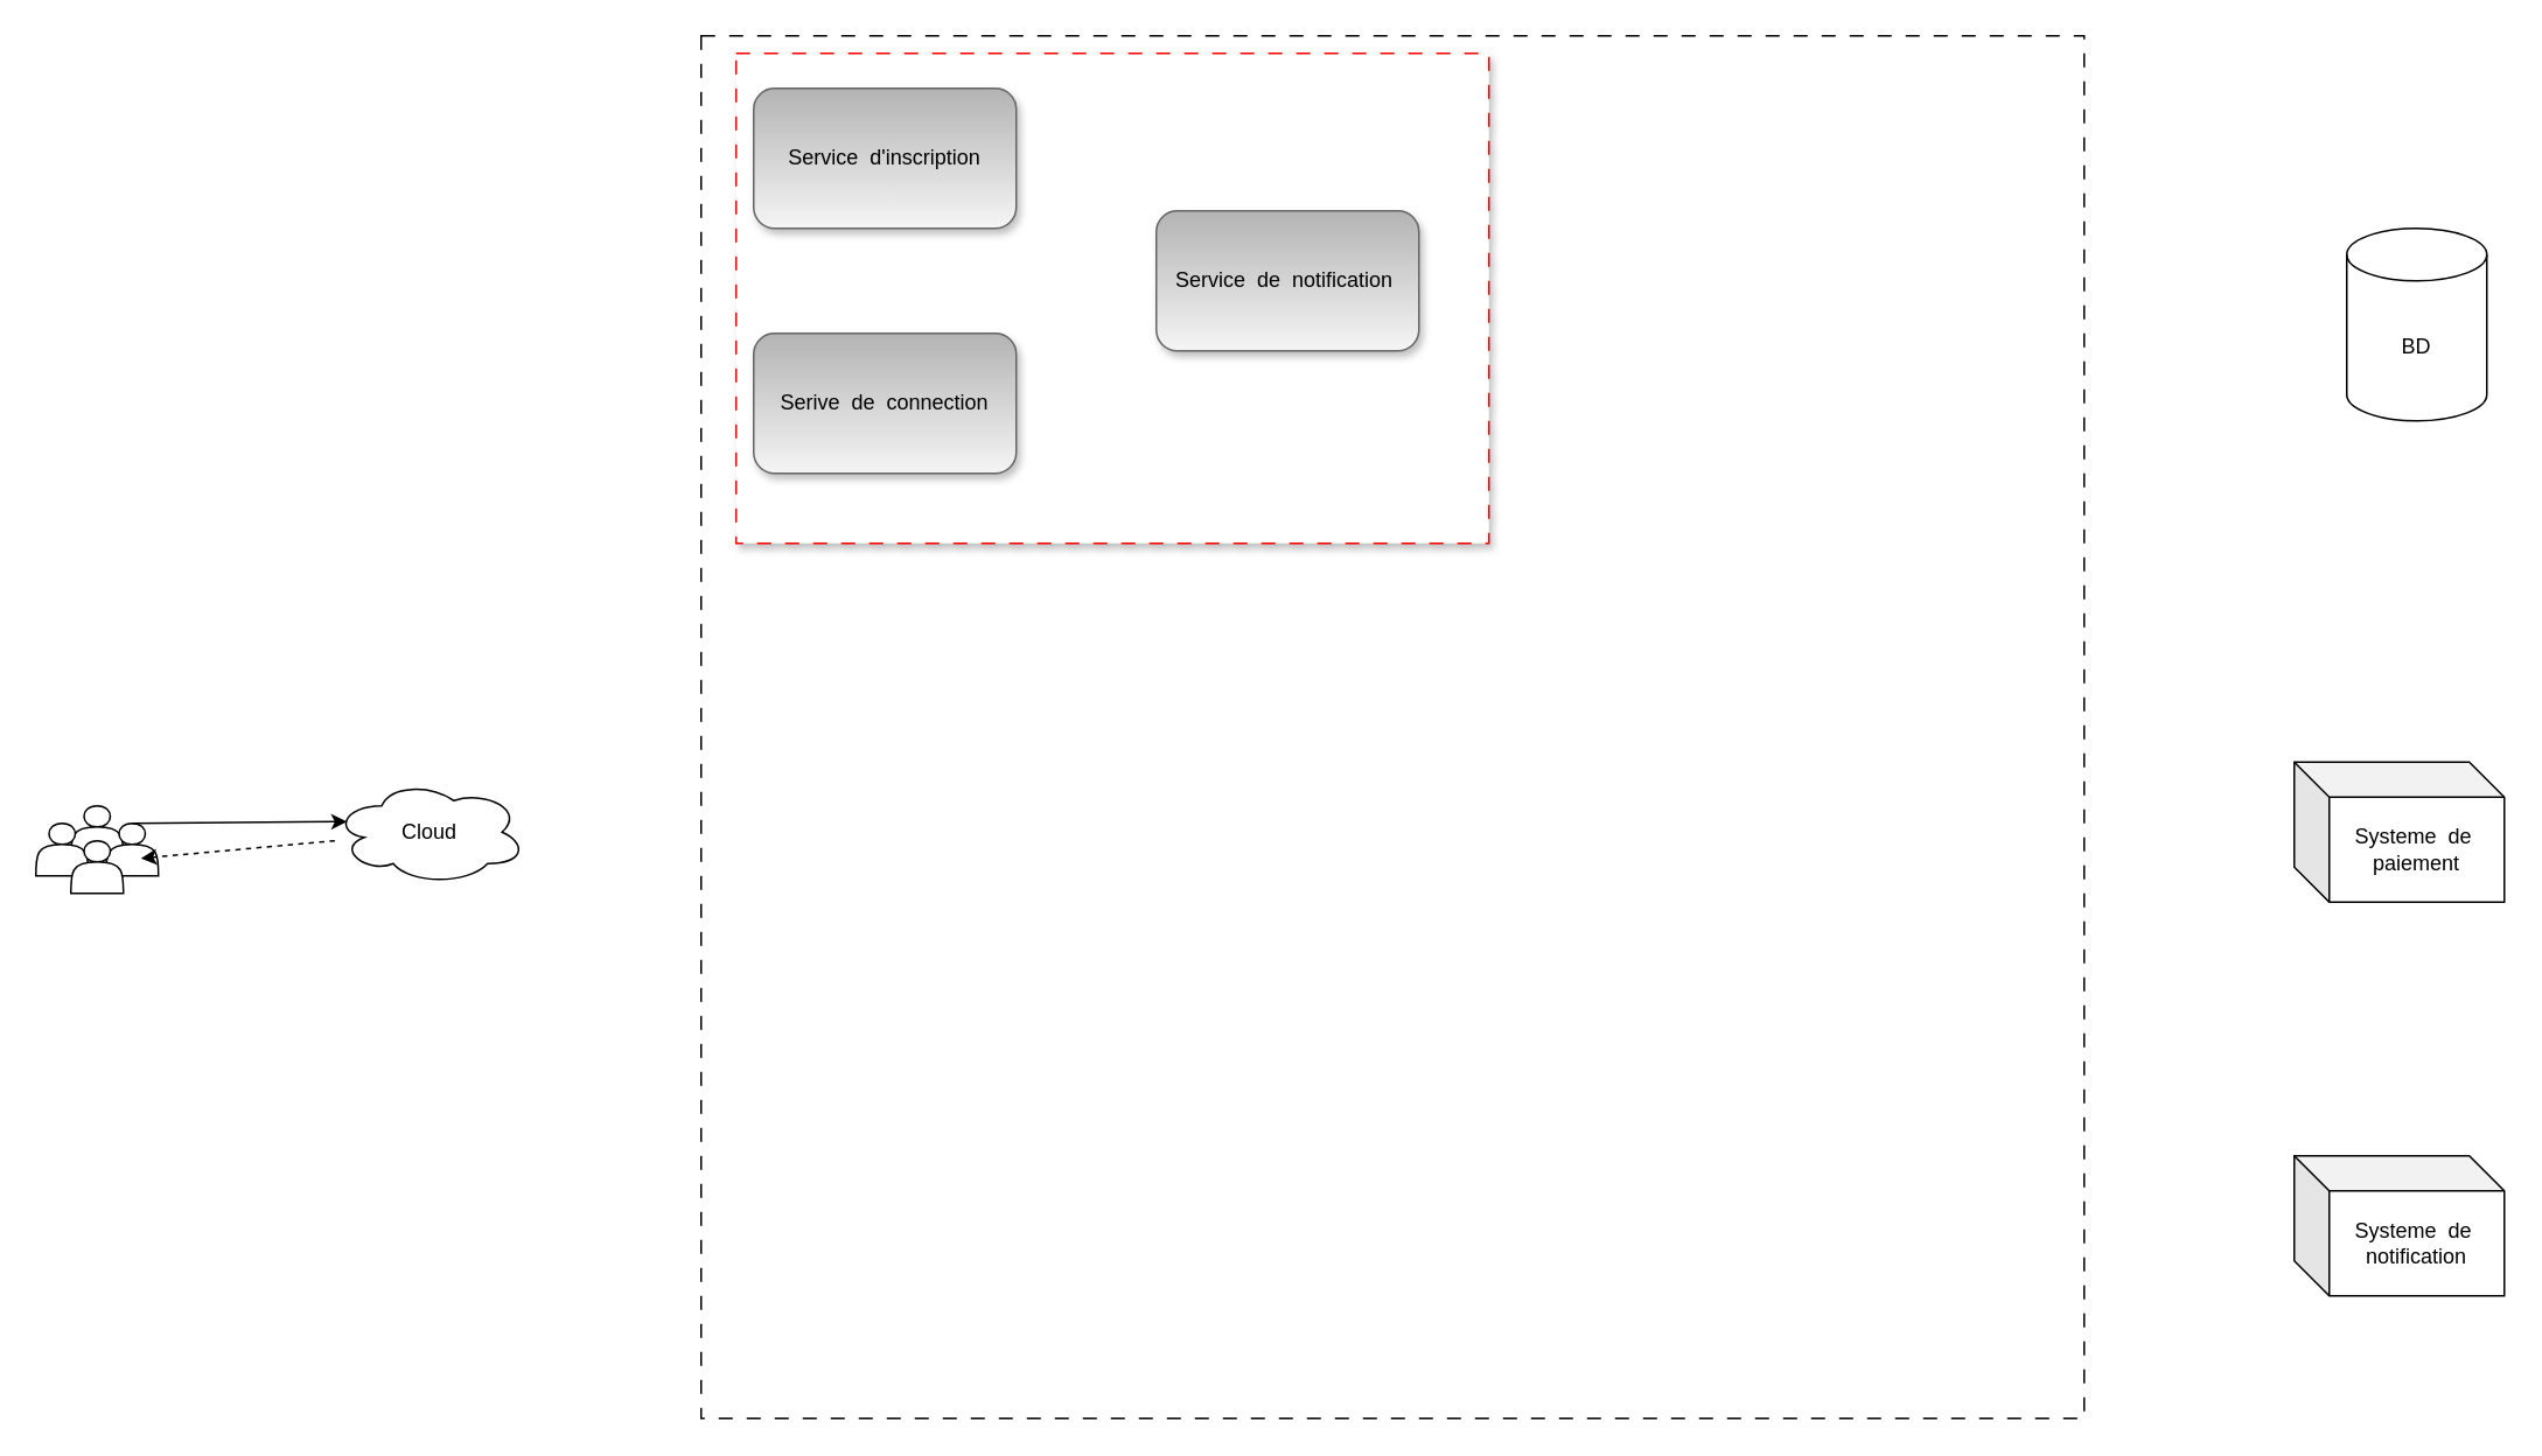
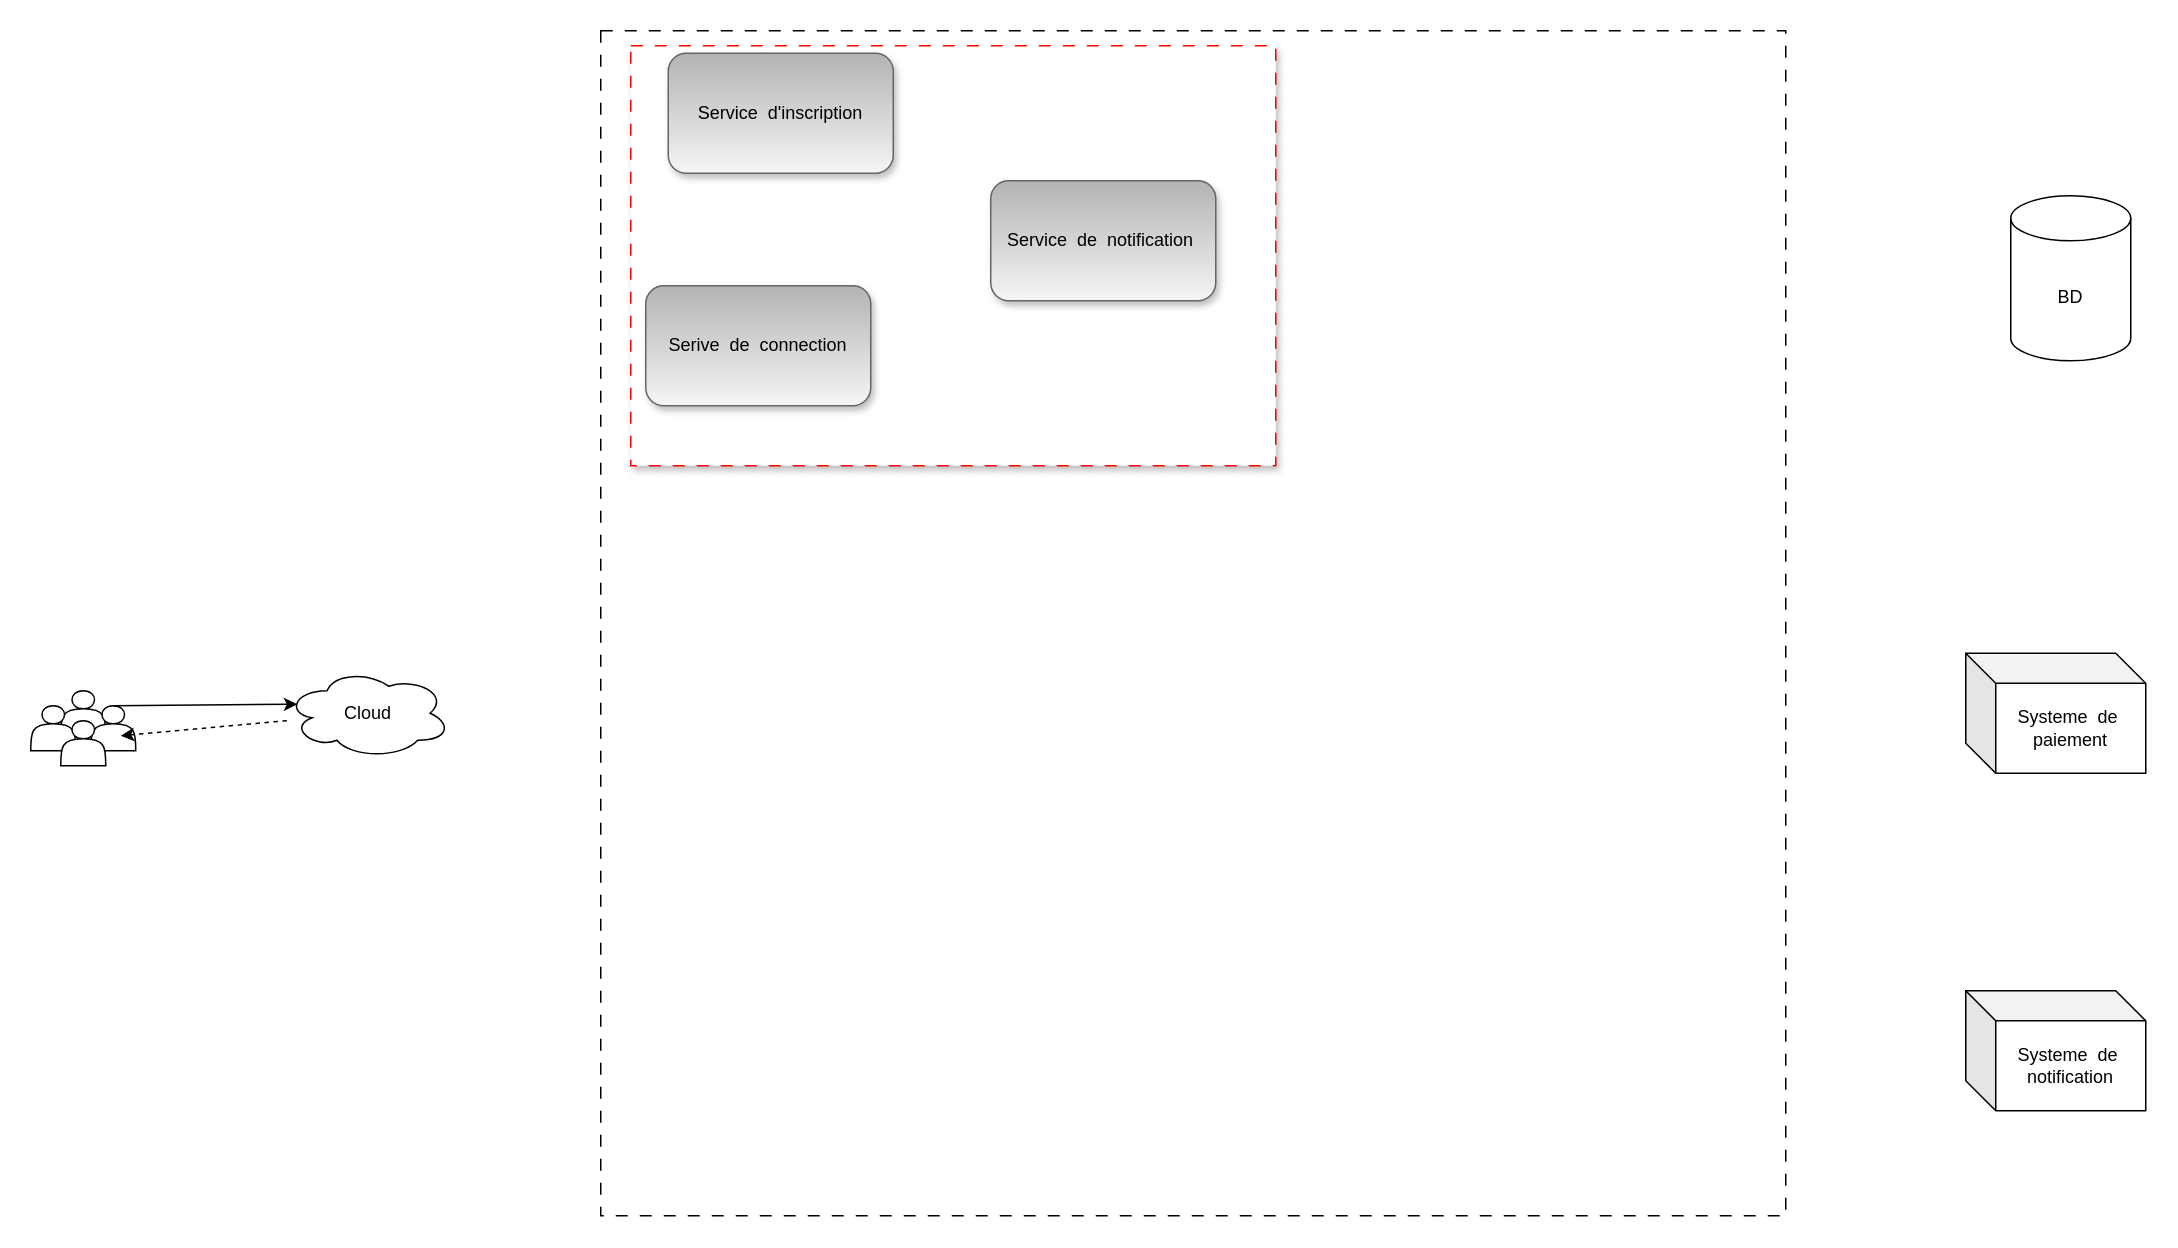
- <mxCell id="14" value="Service&amp;nbsp; d'inscription" style="rounded=1;whiteSpace=wrap;html=1;fillColor=#f5f5f5;shadow=1;glass=0;gradientDirection=north;strokeColor=#666666;gradientColor=#b3b3b3;" vertex="1" parent="1"><mxGeometry x="430" y="50" width="150" height="80" as="geometry" /></mxCell>
+ <mxCell id="14" value="Service&amp;nbsp; d'inscription" style="rounded=1;whiteSpace=wrap;html=1;fillColor=#f5f5f5;shadow=1;glass=0;gradientDirection=north;strokeColor=#666666;gradientColor=#b3b3b3;" vertex="1" parent="1"><mxGeometry x="445" y="35" width="150" height="80" as="geometry" /></mxCell>
